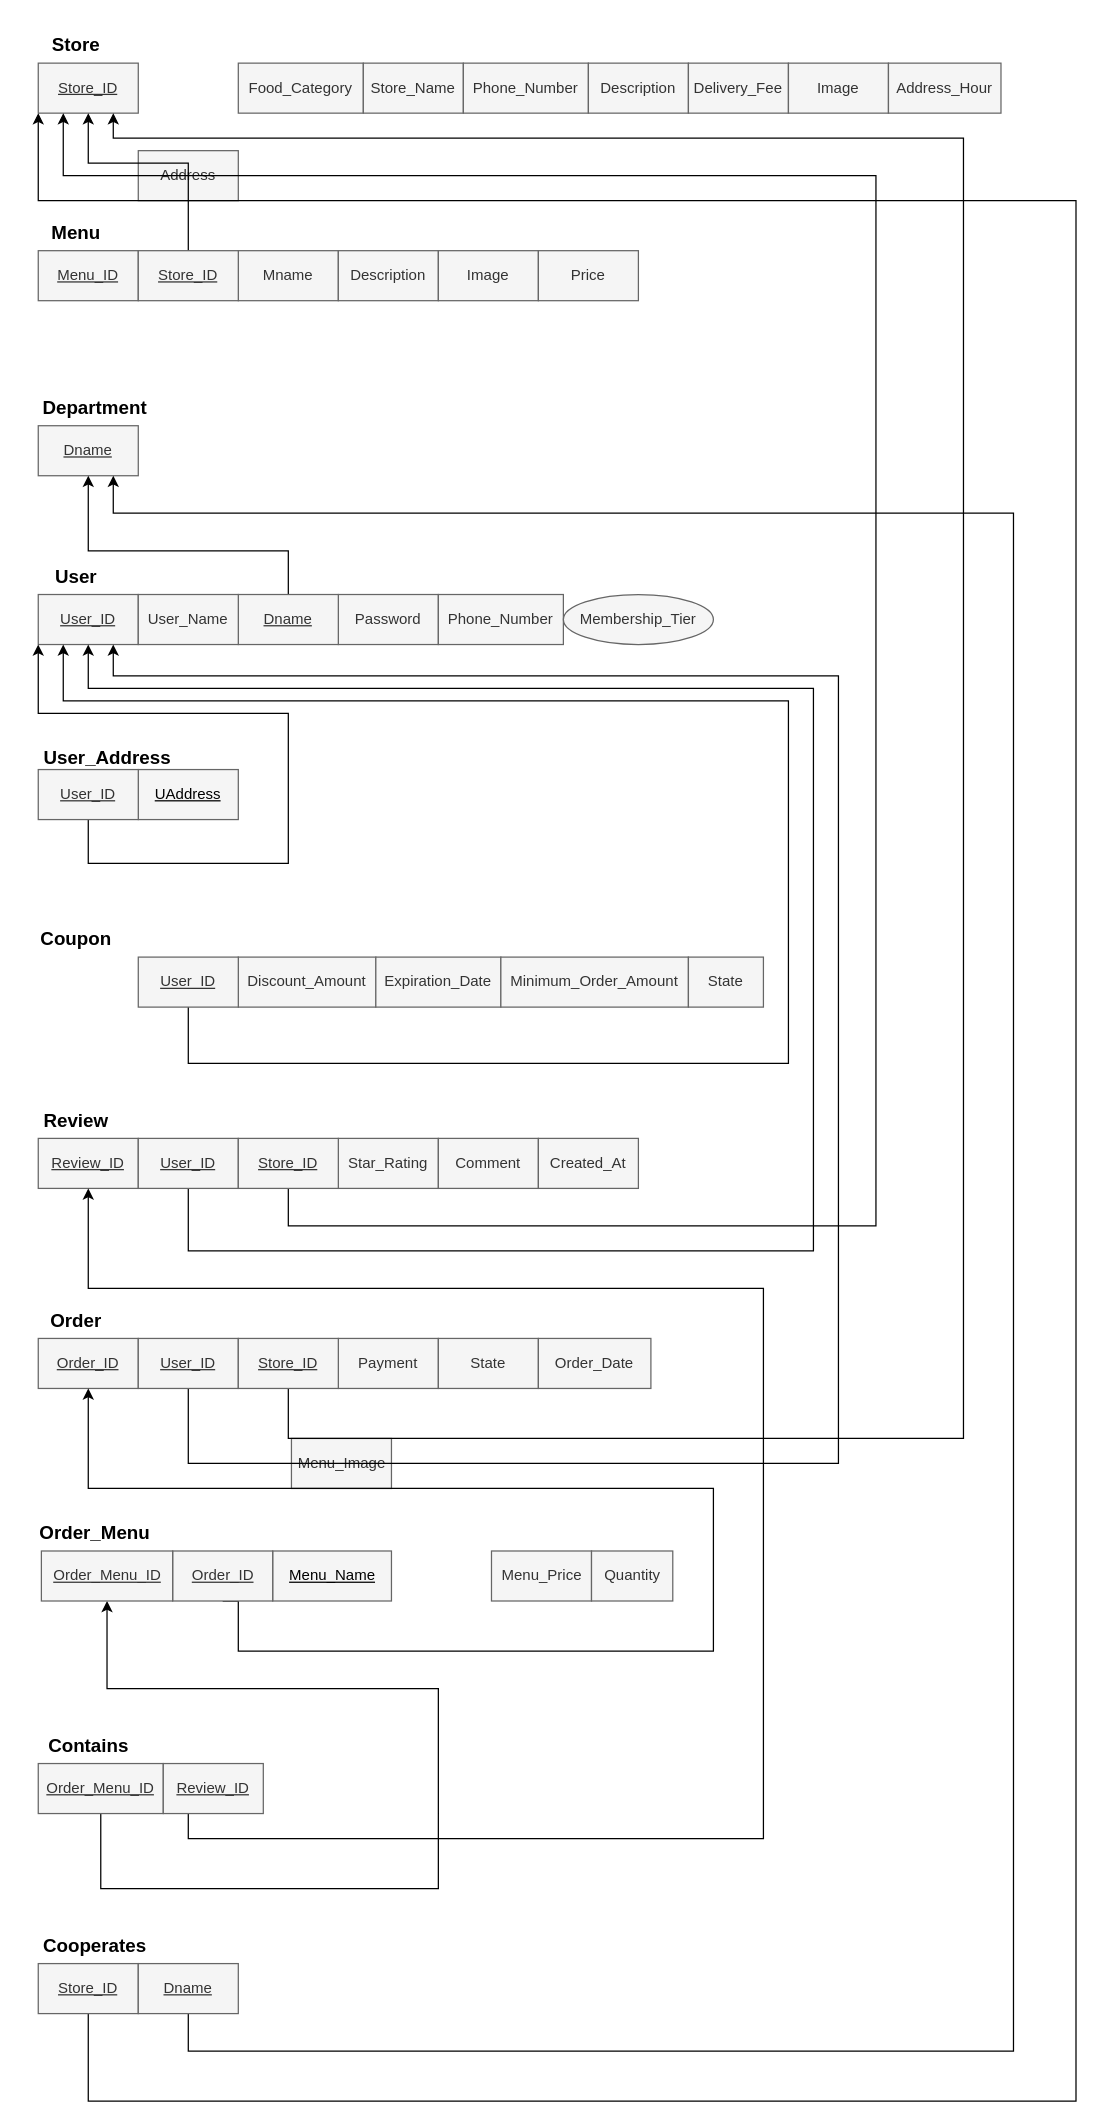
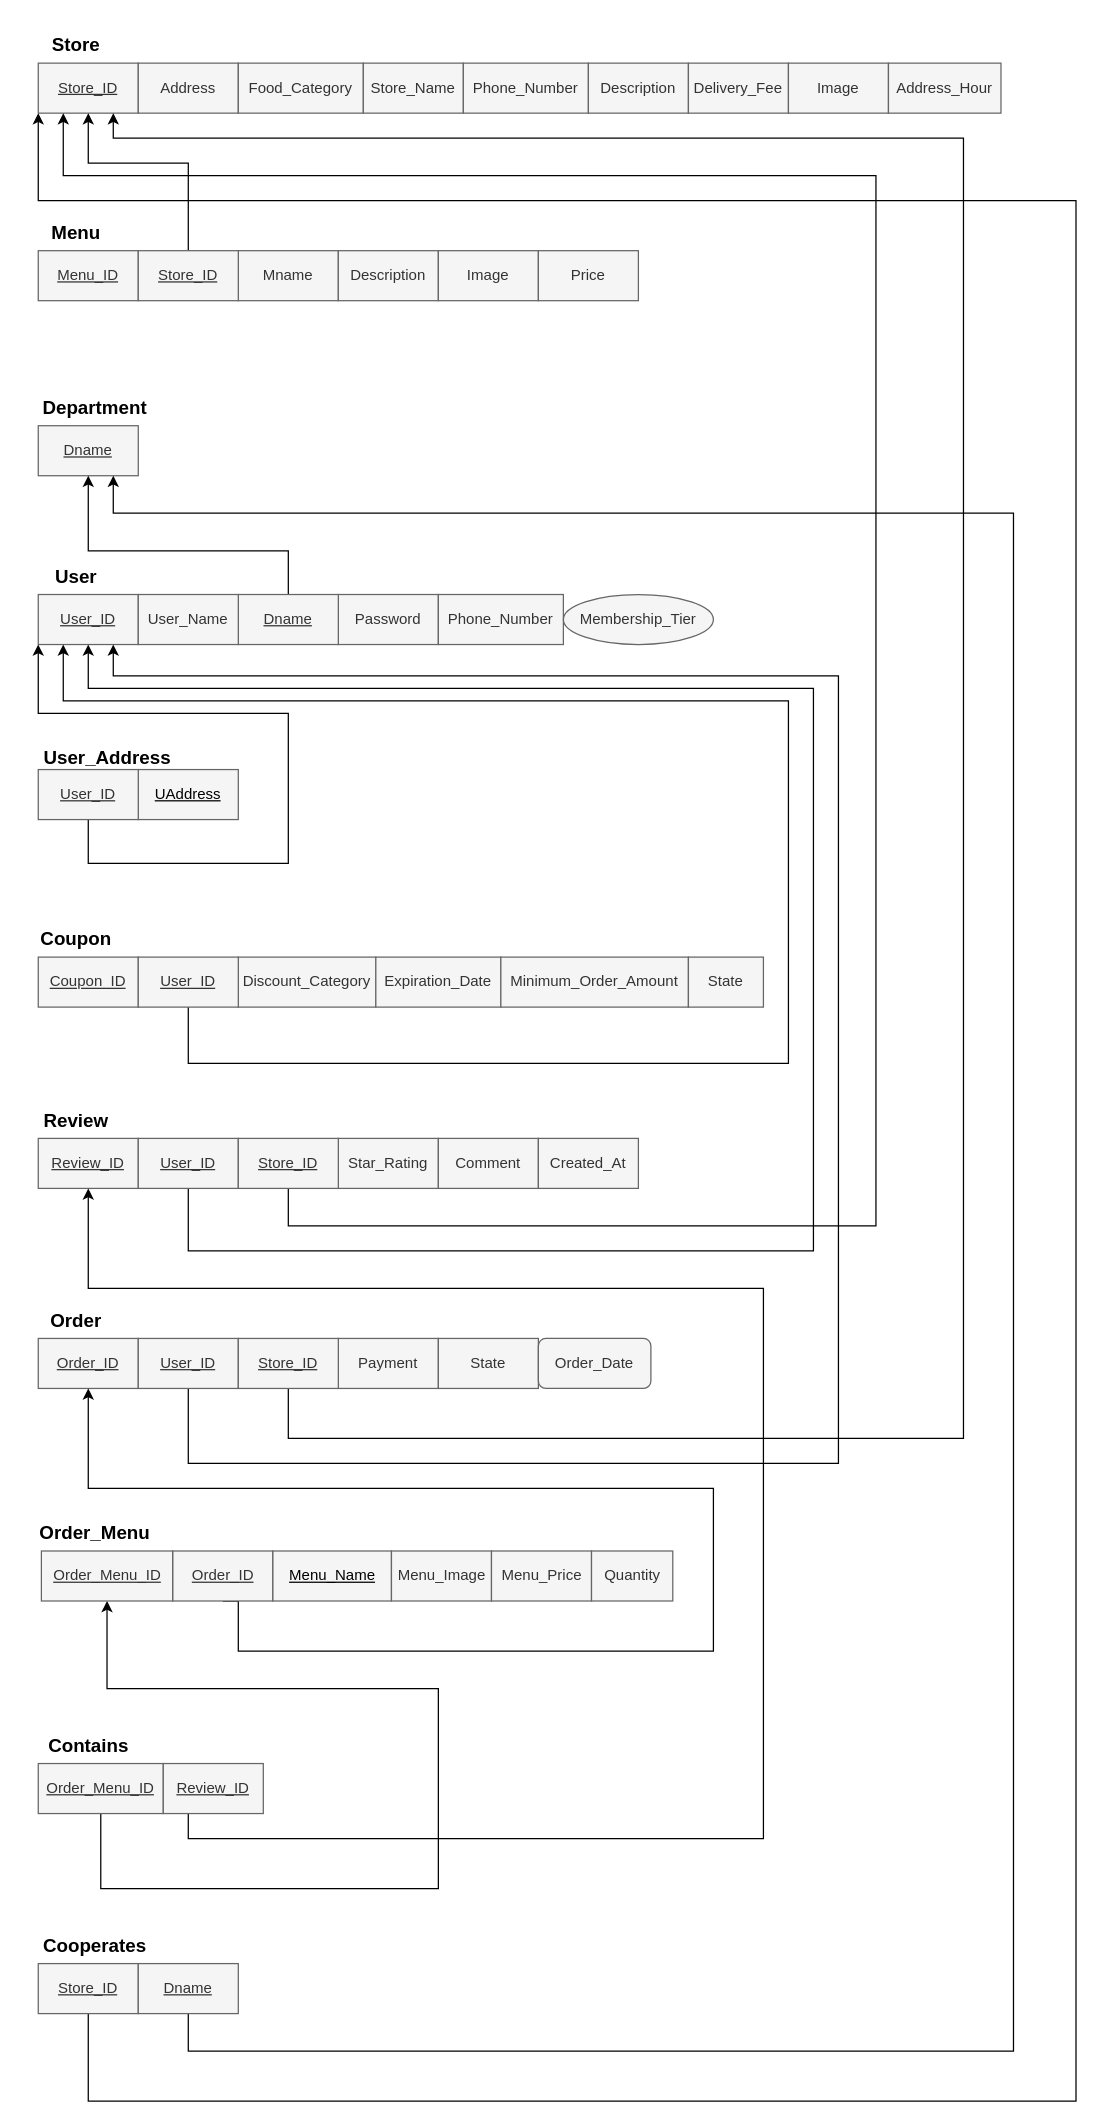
- <mxCell id="27" value="Address" style="rounded=0;whiteSpace=wrap;html=1;fillColor=#f5f5f5;fontColor=#333333;strokeColor=#666666;" parent="1" vertex="1"><mxGeometry x="110" y="120" width="80" height="40" as="geometry" /></mxCell>
+ <mxCell id="27" value="Address" style="rounded=0;whiteSpace=wrap;html=1;fillColor=#f5f5f5;fontColor=#333333;strokeColor=#666666;" parent="1" vertex="1"><mxGeometry x="110" y="50" width="80" height="40" as="geometry" /></mxCell>
+ <mxCell id="16" value="&lt;u&gt;Coupon_ID&lt;/u&gt;" style="rounded=0;whiteSpace=wrap;html=1;fillColor=#f5f5f5;fontColor=#333333;strokeColor=#666666;" parent="1" vertex="1"><mxGeometry x="30" y="765" width="80" height="40" as="geometry" /></mxCell>
- <mxCell id="17" value="Discount_Amount" style="rounded=0;whiteSpace=wrap;html=1;fillColor=#f5f5f5;fontColor=#333333;strokeColor=#666666;" parent="1" vertex="1"><mxGeometry x="190" y="765" width="110" height="40" as="geometry" /></mxCell>
+ <mxCell id="17" value="Discount_Category" style="rounded=0;whiteSpace=wrap;html=1;fillColor=#f5f5f5;fontColor=#333333;strokeColor=#666666;" parent="1" vertex="1"><mxGeometry x="190" y="765" width="110" height="40" as="geometry" /></mxCell>
- <mxCell id="55" value="Order_Date" style="rounded=0;whiteSpace=wrap;html=1;fillColor=#f5f5f5;fontColor=#333333;strokeColor=#666666;" parent="1" vertex="1"><mxGeometry x="430" y="1070" width="90" height="40" as="geometry" /></mxCell>
+ <mxCell id="55" value="Order_Date" style="whiteSpace=wrap;html=1;fillColor=#f5f5f5;fontColor=#333333;strokeColor=#666666;rounded=1;" parent="1" vertex="1"><mxGeometry x="430" y="1070" width="90" height="40" as="geometry" /></mxCell>
- <mxCell id="39" value="Menu_Image" style="rounded=0;whiteSpace=wrap;html=1;fillColor=#f5f5f5;fontColor=#333333;strokeColor=#666666;" parent="1" vertex="1"><mxGeometry x="232.5" y="1150" width="80" height="40" as="geometry" /></mxCell>
+ <mxCell id="39" value="Menu_Image" style="rounded=0;whiteSpace=wrap;html=1;fillColor=#f5f5f5;fontColor=#333333;strokeColor=#666666;" parent="1" vertex="1"><mxGeometry x="312.5" y="1240" width="80" height="40" as="geometry" /></mxCell>
